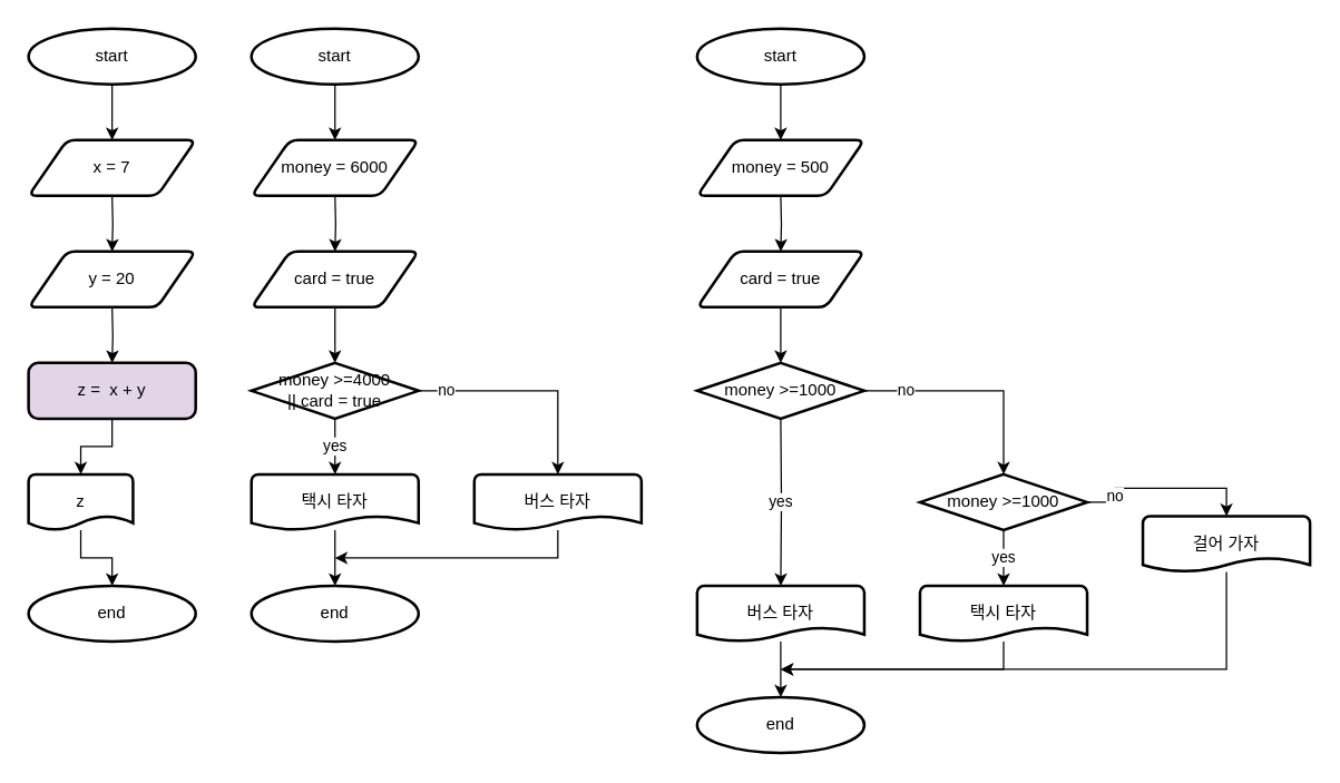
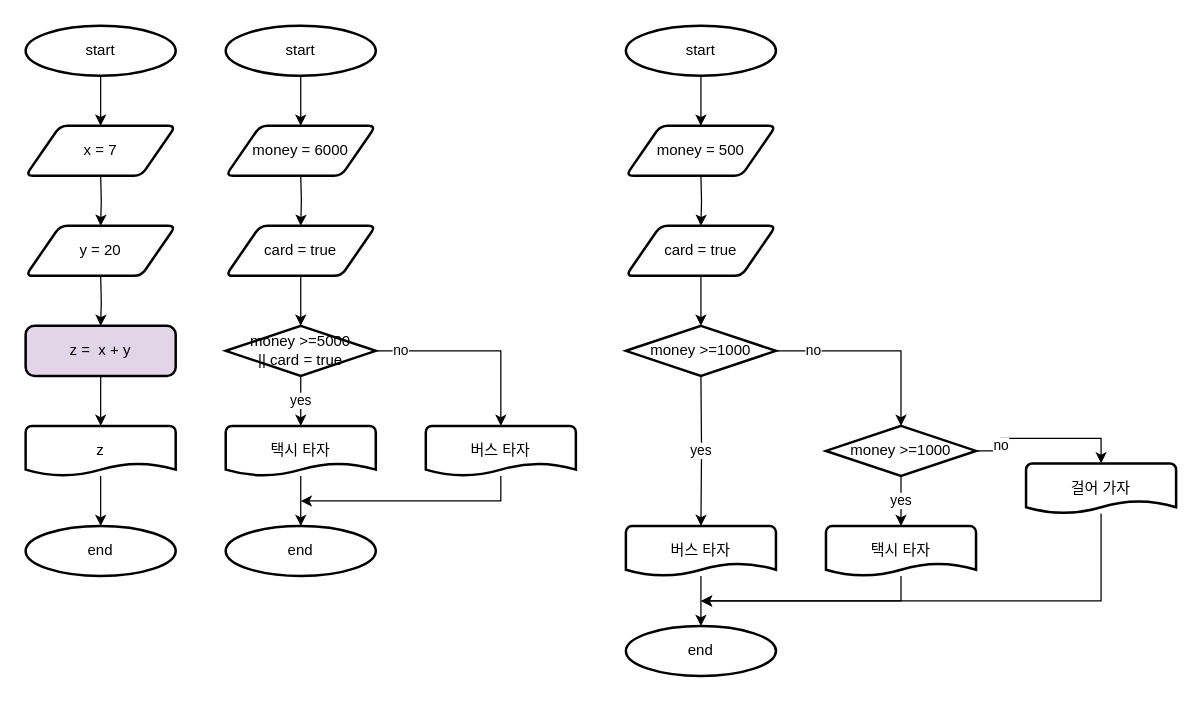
- <mxCell id="21" value="money &amp;gt;=4000 &lt;br&gt;|| card = true" style="strokeWidth=2;html=1;shape=mxgraph.flowchart.decision;whiteSpace=wrap;" vertex="1" parent="1"><mxGeometry x="180" y="260" width="120" height="40" as="geometry" /></mxCell>
+ <mxCell id="21" value="money &amp;gt;=5000 &lt;br&gt;|| card = true" style="strokeWidth=2;html=1;shape=mxgraph.flowchart.decision;whiteSpace=wrap;" vertex="1" parent="1"><mxGeometry x="180" y="260" width="120" height="40" as="geometry" /></mxCell>
- <mxCell id="10" value="z" style="strokeWidth=2;html=1;shape=mxgraph.flowchart.document2;whiteSpace=wrap;size=0.25;" vertex="1" parent="1"><mxGeometry x="20" y="340" width="75" height="40" as="geometry" /></mxCell>
+ <mxCell id="10" value="z" style="strokeWidth=2;html=1;shape=mxgraph.flowchart.document2;whiteSpace=wrap;size=0.25;" vertex="1" parent="1"><mxGeometry x="20" y="340" width="120" height="40" as="geometry" /></mxCell>
